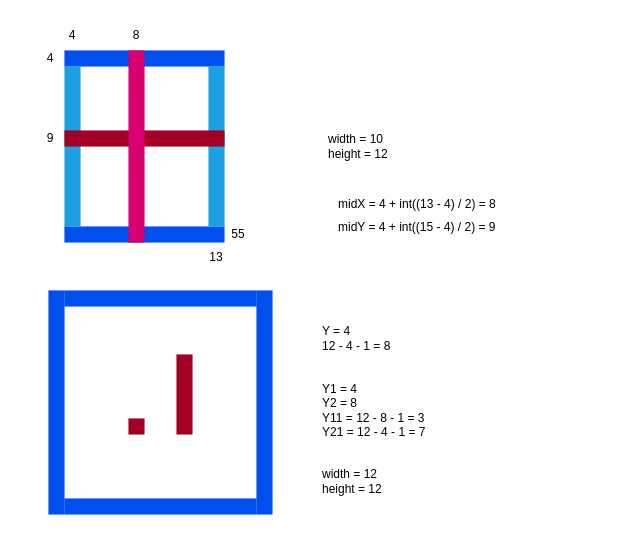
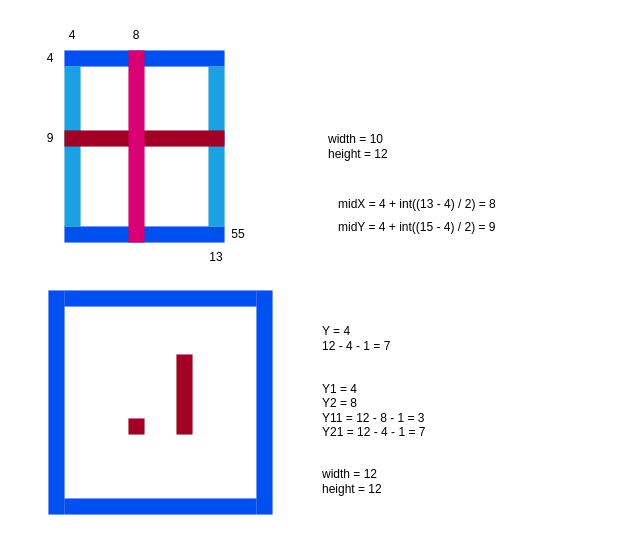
- <mxCell id="23" value="Y = 4&lt;br&gt;12 - 4 - 1 = 8" style="text;strokeColor=none;align=left;fillColor=none;html=1;verticalAlign=middle;whiteSpace=wrap;rounded=0;strokeWidth=0;" parent="1" vertex="1"><mxGeometry x="320" y="323" width="272" height="30" as="geometry" /></mxCell>
+ <mxCell id="23" value="Y = 4&lt;br&gt;12 - 4 - 1 = 7" style="text;strokeColor=none;align=left;fillColor=none;html=1;verticalAlign=middle;whiteSpace=wrap;rounded=0;strokeWidth=0;" parent="1" vertex="1"><mxGeometry x="320" y="323" width="272" height="30" as="geometry" /></mxCell>
